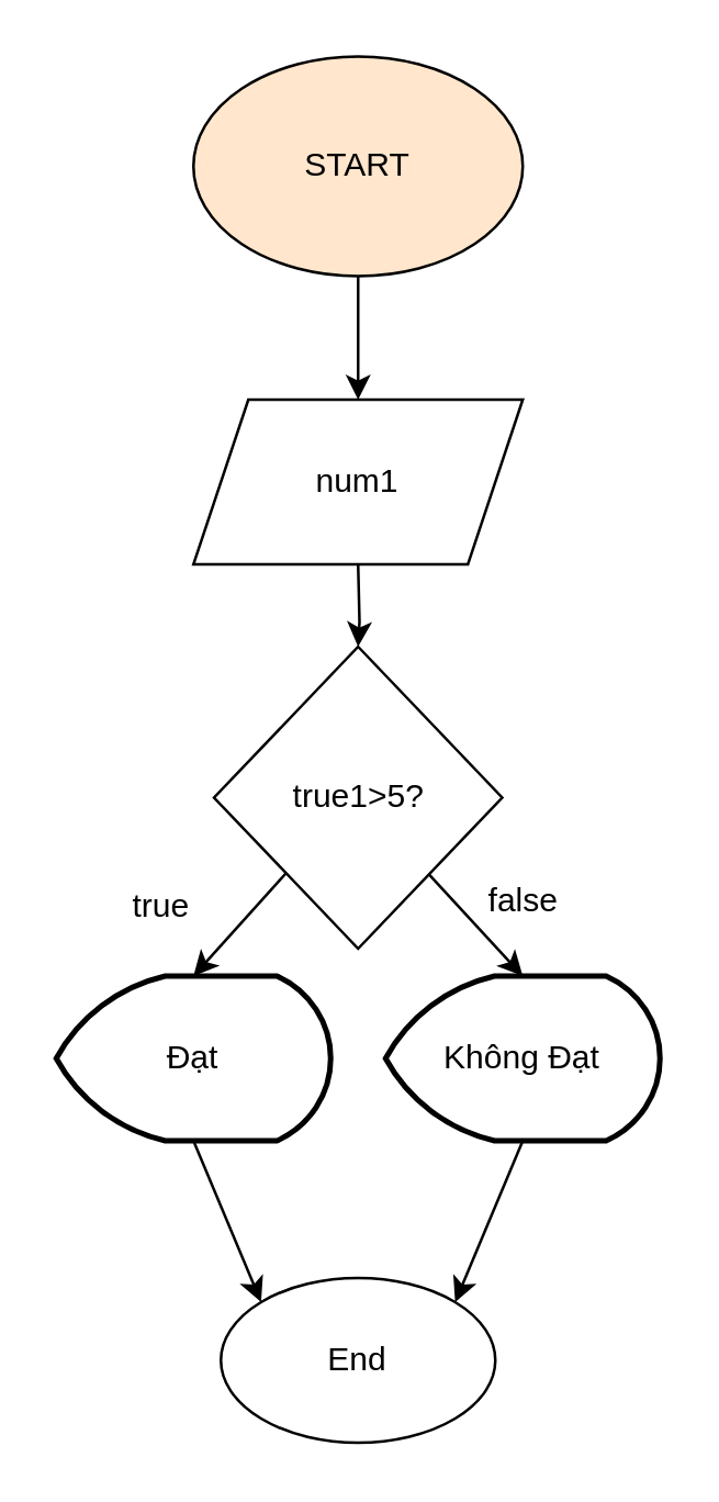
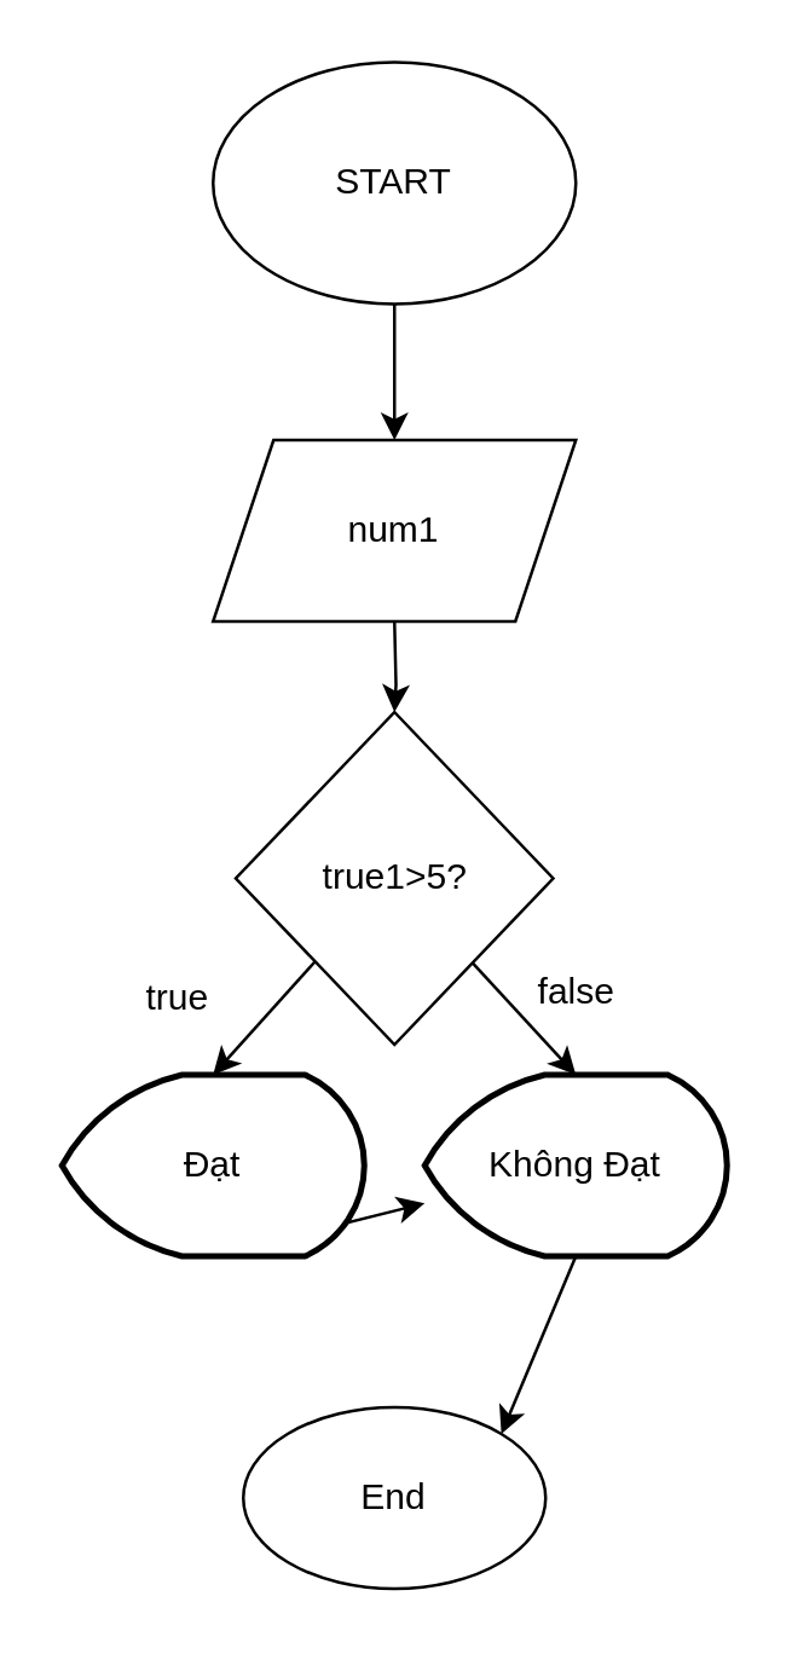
- <mxCell id="2" value="START" style="ellipse;whiteSpace=wrap;html=1;fillColor=#ffe6cc;" parent="1" vertex="1"><mxGeometry x="70" y="20" width="120" height="80" as="geometry" /></mxCell>
+ <mxCell id="2" value="START" style="ellipse;whiteSpace=wrap;html=1;" parent="1" vertex="1"><mxGeometry x="70" y="20" width="120" height="80" as="geometry" /></mxCell>
- <mxCell id="8" value="" style="endArrow=classic;html=1;rounded=0;entryX=0;entryY=0;entryDx=0;entryDy=0;exitX=0.5;exitY=1;exitDx=0;exitDy=0;exitPerimeter=0;" parent="1" target="10" edge="1" source="14"><mxGeometry width="50" height="50" relative="1" as="geometry"><mxPoint x="50" y="515" as="sourcePoint" /><mxPoint x="70" y="545" as="targetPoint" /></mxGeometry></mxCell>
+ <mxCell id="8" value="" style="endArrow=classic;html=1;rounded=0;exitX=0.5;exitY=1;exitDx=0;exitDy=0;exitPerimeter=0;" parent="1" target="15" edge="1" source="14"><mxGeometry width="50" height="50" relative="1" as="geometry"><mxPoint x="50" y="515" as="sourcePoint" /><mxPoint x="70" y="545" as="targetPoint" /></mxGeometry></mxCell>
